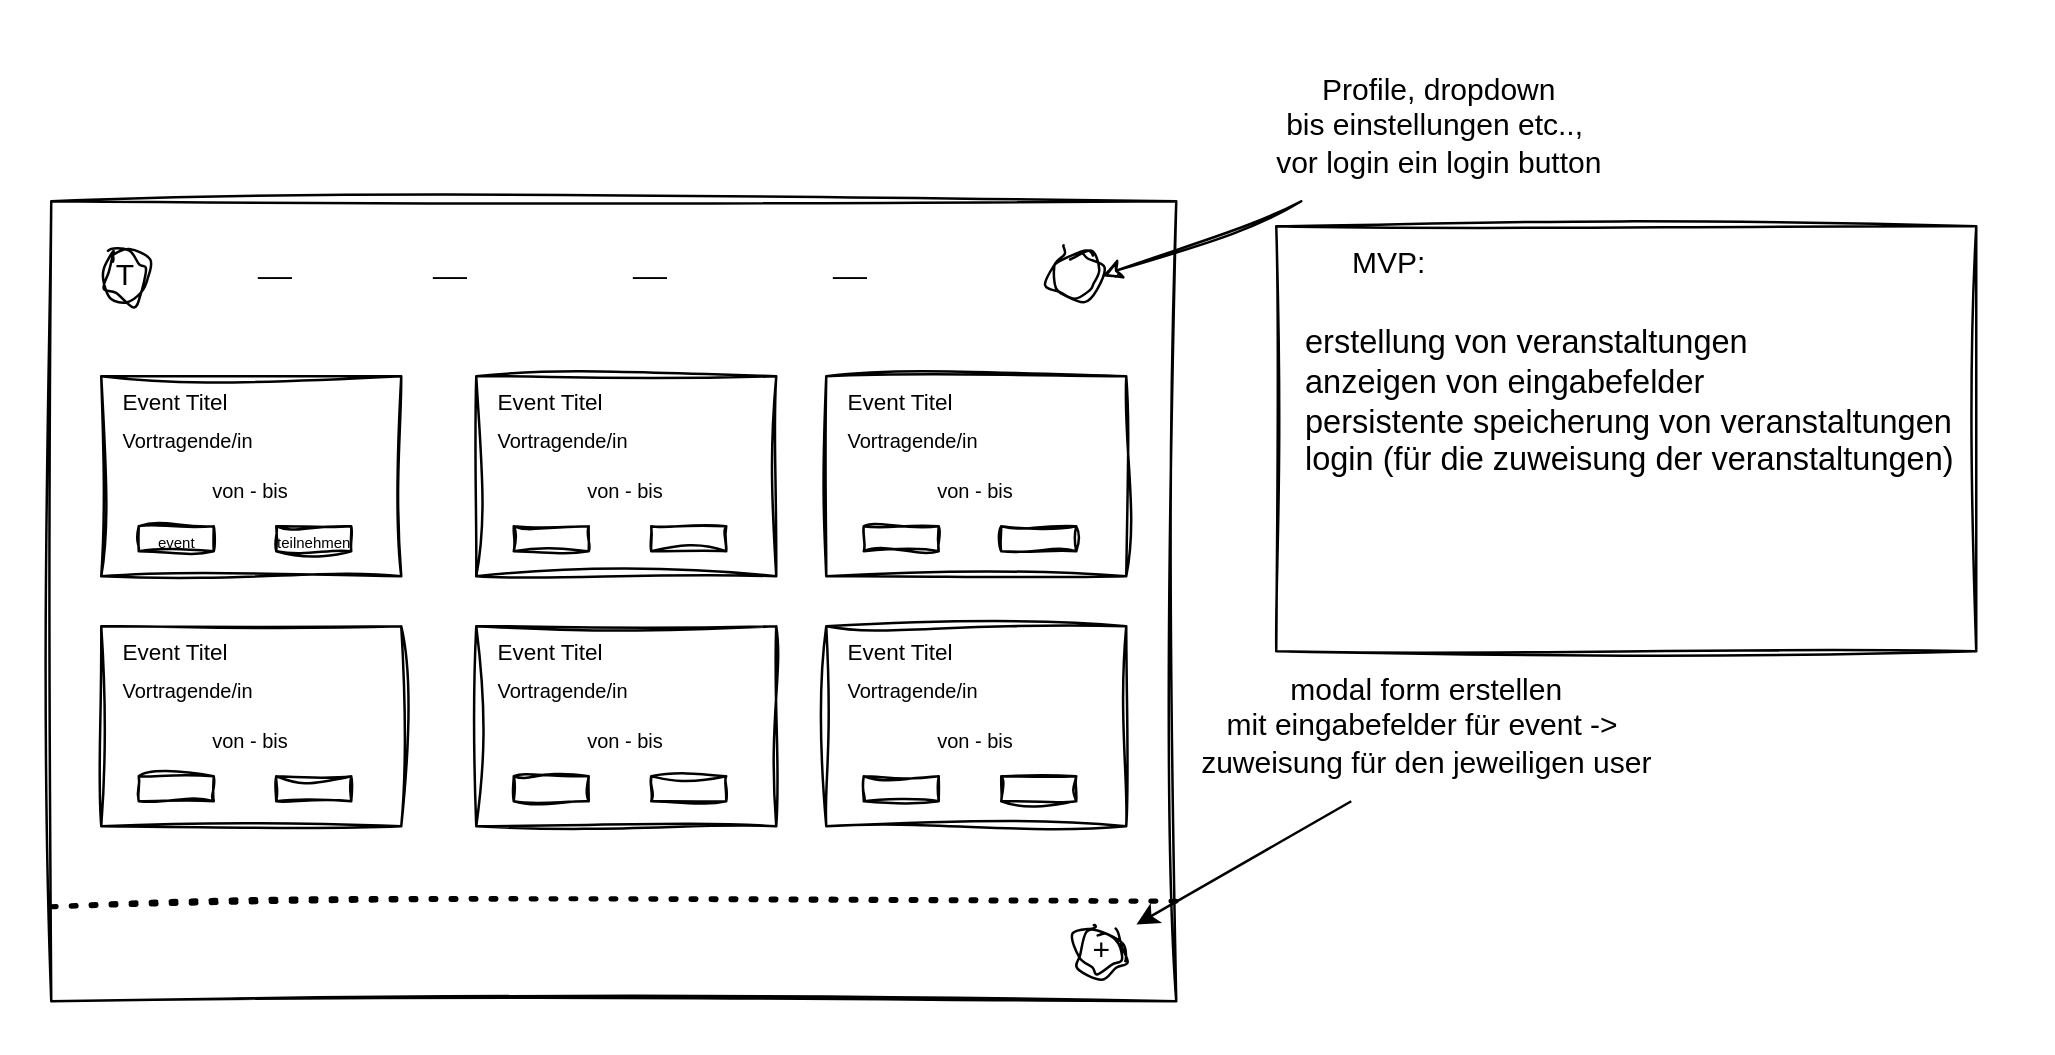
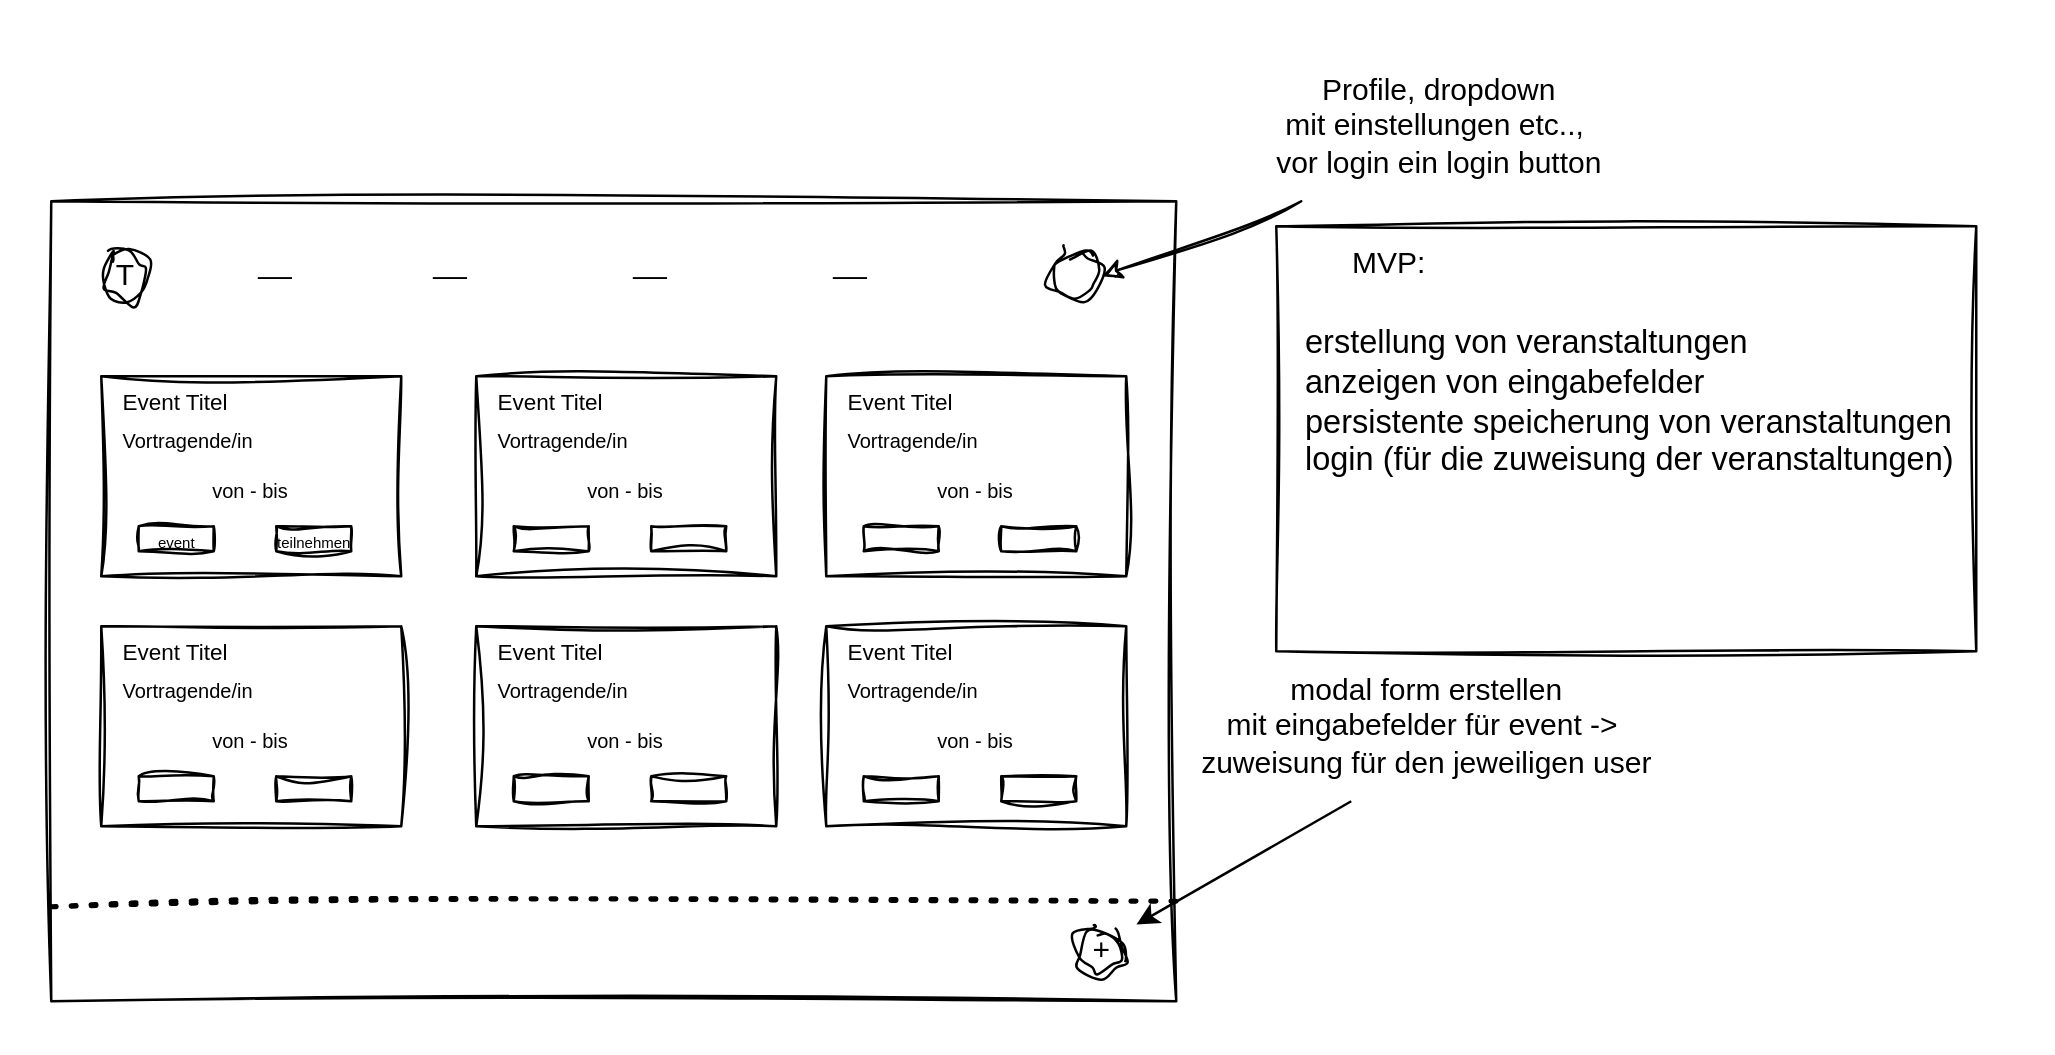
- <mxCell id="12" value="Profile, dropdown&lt;div&gt;bis einstellungen etc..,&amp;nbsp;&lt;/div&gt;&lt;div&gt;vor login ein login button&lt;/div&gt;" style="text;html=1;align=center;verticalAlign=middle;resizable=0;points=[];autosize=1;strokeColor=none;fillColor=none;" vertex="1" parent="1"><mxGeometry x="500" y="20" width="150" height="60" as="geometry" /></mxCell>
+ <mxCell id="12" value="Profile, dropdown&lt;div&gt;mit einstellungen etc..,&amp;nbsp;&lt;/div&gt;&lt;div&gt;vor login ein login button&lt;/div&gt;" style="text;html=1;align=center;verticalAlign=middle;resizable=0;points=[];autosize=1;strokeColor=none;fillColor=none;" vertex="1" parent="1"><mxGeometry x="500" y="20" width="150" height="60" as="geometry" /></mxCell>
